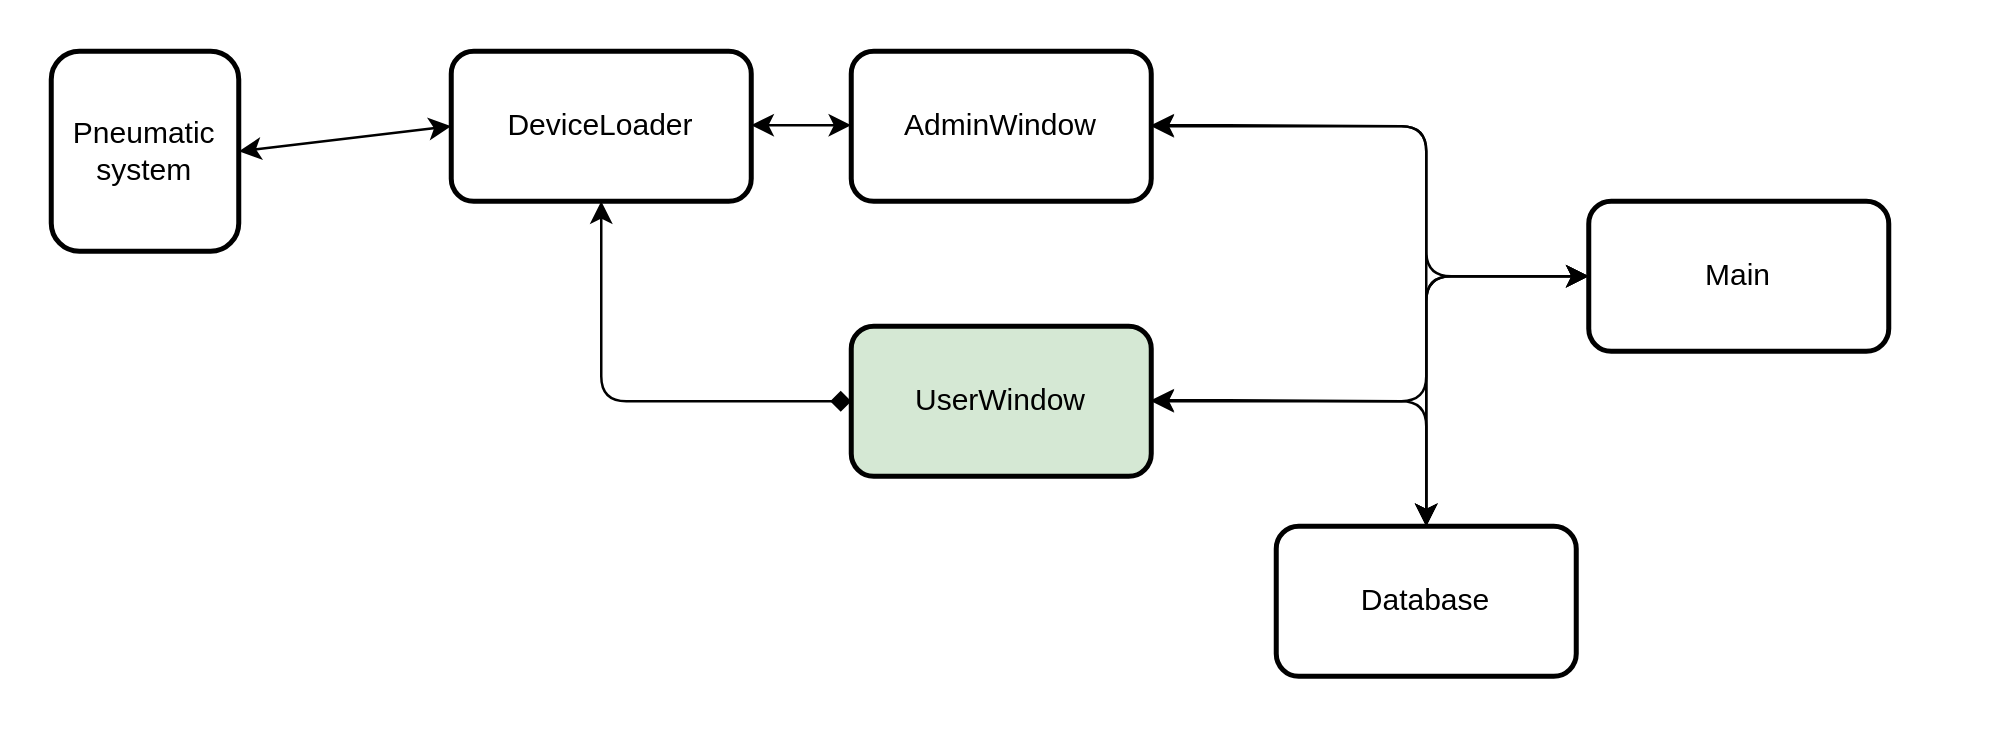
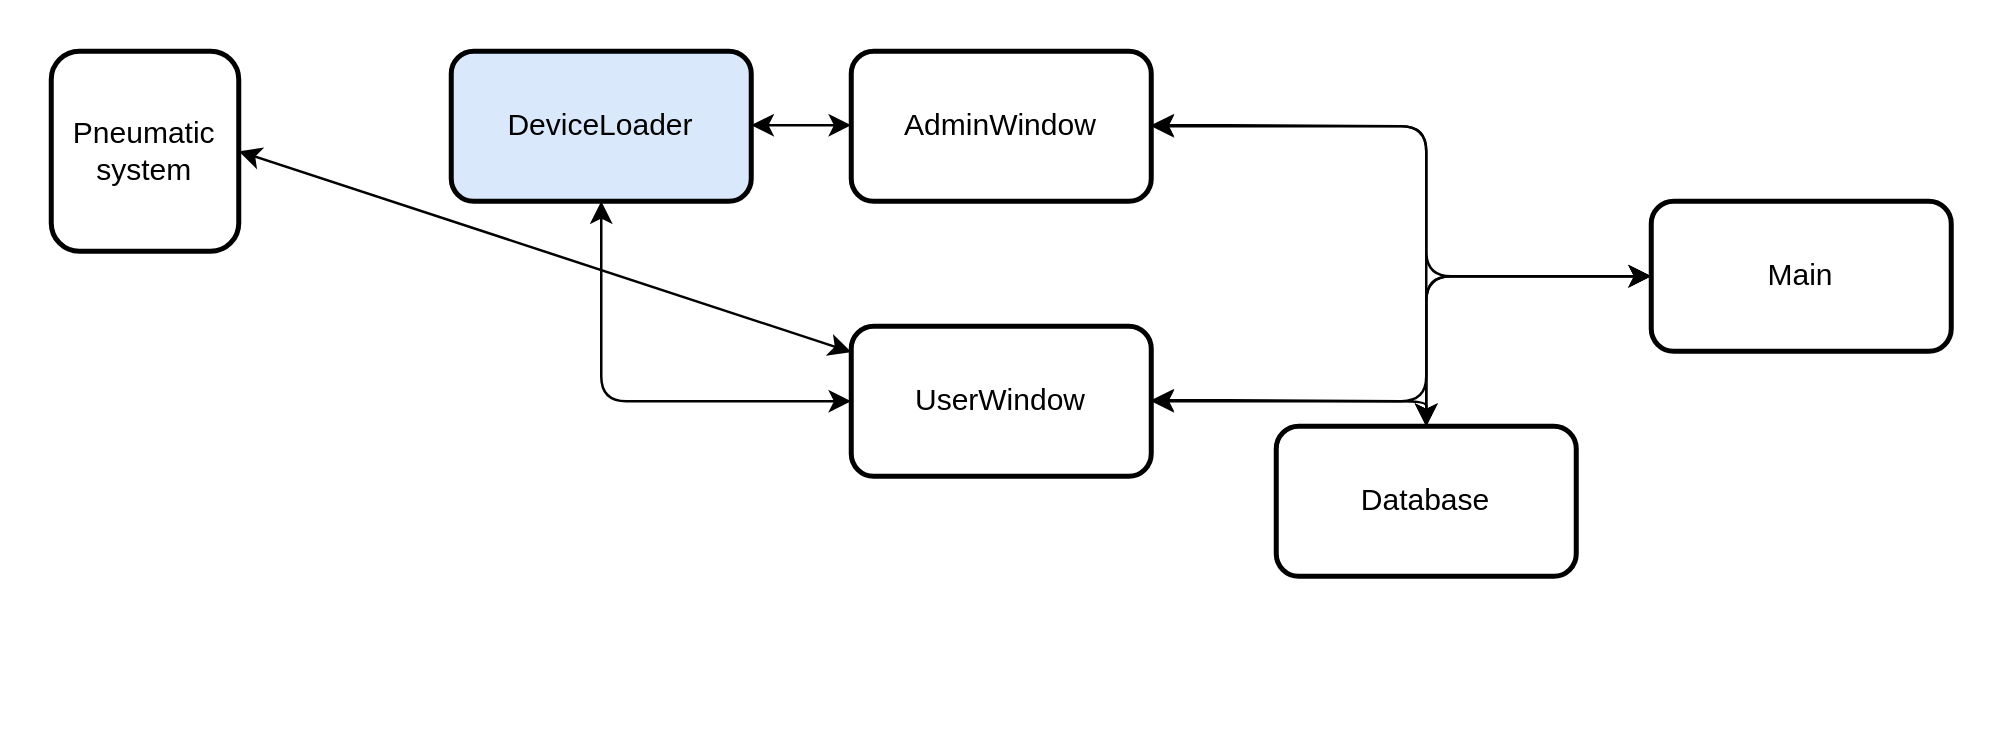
- <mxCell id="3" value="DeviceLoader" style="rounded=1;whiteSpace=wrap;html=1;strokeWidth=2;" vertex="1" parent="1"><mxGeometry x="180" y="20" width="120" height="60" as="geometry" /></mxCell>
+ <mxCell id="3" value="DeviceLoader" style="rounded=1;whiteSpace=wrap;html=1;strokeWidth=2;fillColor=#dae8fc;" vertex="1" parent="1"><mxGeometry x="180" y="20" width="120" height="60" as="geometry" /></mxCell>
- <mxCell id="8" value="" style="endArrow=classic;startArrow=classic;html=1;entryX=0;entryY=0.5;entryDx=0;entryDy=0;exitX=1;exitY=0.5;exitDx=0;exitDy=0;" edge="1" parent="1" source="2" target="3"><mxGeometry width="50" height="50" relative="1" as="geometry"><mxPoint x="120" y="140" as="sourcePoint" /><mxPoint x="170" y="90" as="targetPoint" /></mxGeometry></mxCell>
+ <mxCell id="8" value="" style="endArrow=classic;startArrow=classic;html=1;exitX=1;exitY=0.5;exitDx=0;exitDy=0;" edge="1" parent="1" source="2" target="6"><mxGeometry width="50" height="50" relative="1" as="geometry"><mxPoint x="120" y="140" as="sourcePoint" /><mxPoint x="170" y="90" as="targetPoint" /></mxGeometry></mxCell>
- <mxCell id="5" value="Main" style="rounded=1;whiteSpace=wrap;html=1;strokeWidth=2;" vertex="1" parent="1"><mxGeometry x="635" y="80" width="120" height="60" as="geometry" /></mxCell>
+ <mxCell id="5" value="Main" style="rounded=1;whiteSpace=wrap;html=1;strokeWidth=2;" vertex="1" parent="1"><mxGeometry x="660" y="80" width="120" height="60" as="geometry" /></mxCell>
- <mxCell id="15" value="" style="endArrow=diamond;startArrow=classic;html=1;entryX=0;entryY=0.5;entryDx=0;entryDy=0;exitX=0.5;exitY=1;exitDx=0;exitDy=0;" edge="1" parent="1" source="3" target="6"><mxGeometry width="50" height="50" relative="1" as="geometry"><mxPoint x="510" y="99.58" as="sourcePoint" /><mxPoint x="550" y="99.58" as="targetPoint" /><Array as="points"><mxPoint x="240" y="160" /></Array></mxGeometry></mxCell>
+ <mxCell id="15" value="" style="endArrow=classic;startArrow=classic;html=1;entryX=0;entryY=0.5;entryDx=0;entryDy=0;exitX=0.5;exitY=1;exitDx=0;exitDy=0;" edge="1" parent="1" source="3" target="6"><mxGeometry width="50" height="50" relative="1" as="geometry"><mxPoint x="510" y="99.58" as="sourcePoint" /><mxPoint x="550" y="99.58" as="targetPoint" /><Array as="points"><mxPoint x="240" y="160" /></Array></mxGeometry></mxCell>
- <mxCell id="6" value="UserWindow" style="rounded=1;whiteSpace=wrap;html=1;strokeWidth=2;fillColor=#d5e8d4;" vertex="1" parent="1"><mxGeometry x="340" y="130" width="120" height="60" as="geometry" /></mxCell>
+ <mxCell id="6" value="UserWindow" style="rounded=1;whiteSpace=wrap;html=1;strokeWidth=2;" vertex="1" parent="1"><mxGeometry x="340" y="130" width="120" height="60" as="geometry" /></mxCell>
- <mxCell id="7" value="Database" style="rounded=1;whiteSpace=wrap;html=1;strokeWidth=2;" vertex="1" parent="1"><mxGeometry x="510" y="210" width="120" height="60" as="geometry" /></mxCell>
+ <mxCell id="7" value="Database" style="rounded=1;whiteSpace=wrap;html=1;strokeWidth=2;" vertex="1" parent="1"><mxGeometry x="510" y="170" width="120" height="60" as="geometry" /></mxCell>
